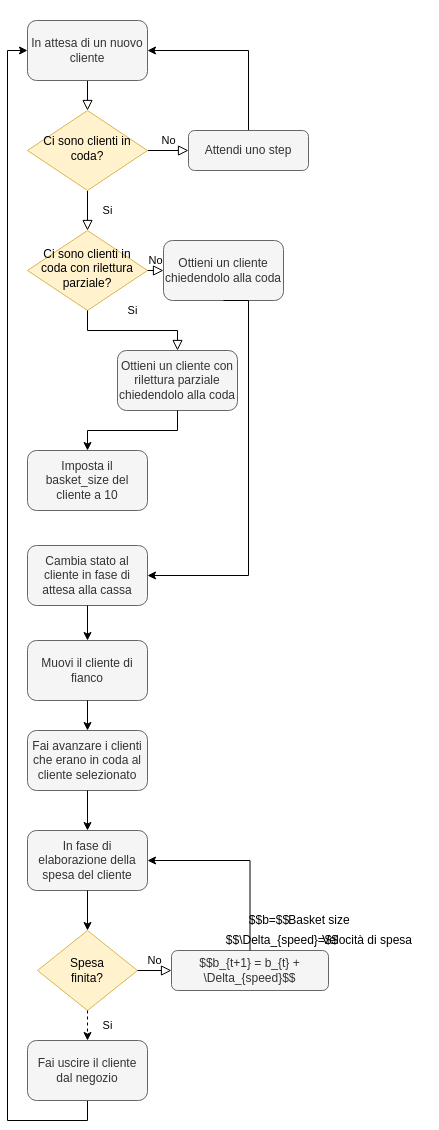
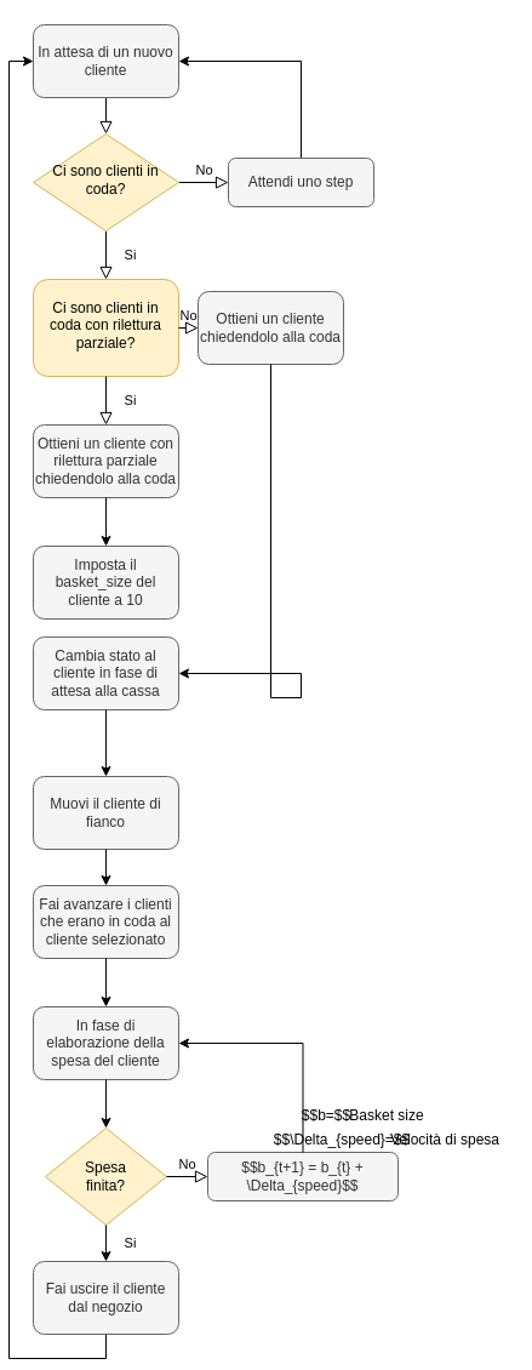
- <mxCell id="30" value="&lt;font color=&quot;#000000&quot;&gt;Ci sono clienti in coda con rilettura parziale?&lt;/font&gt;" style="rhombus;whiteSpace=wrap;html=1;shadow=0;fontFamily=Helvetica;fontSize=12;align=center;strokeWidth=1;spacing=6;spacingTop=-4;fillColor=#fff2cc;strokeColor=#d6b656;" vertex="1" parent="1"><mxGeometry y="230" width="120" height="80" as="geometry" x="20" /></mxCell>
+ <mxCell id="30" value="&lt;font color=&quot;#000000&quot;&gt;Ci sono clienti in coda con rilettura parziale?&lt;/font&gt;" style="whiteSpace=wrap;html=1;shadow=0;fontFamily=Helvetica;fontSize=12;align=center;strokeWidth=1;spacing=6;spacingTop=-4;fillColor=#fff2cc;strokeColor=#d6b656;rounded=1;" vertex="1" parent="1"><mxGeometry y="230" width="120" height="80" as="geometry" x="20" /></mxCell>
- <mxCell id="8" value="Ottieni un cliente con rilettura parziale chiedendolo alla coda" style="rounded=1;whiteSpace=wrap;html=1;fillColor=#f5f5f5;strokeColor=#666666;fontColor=#333333;" parent="1" vertex="1"><mxGeometry x="110" y="350" width="120" height="60" as="geometry" /></mxCell>
+ <mxCell id="8" value="Ottieni un cliente con rilettura parziale chiedendolo alla coda" style="rounded=1;whiteSpace=wrap;html=1;fillColor=#f5f5f5;strokeColor=#666666;fontColor=#333333;" parent="1" vertex="1"><mxGeometry y="350" width="120" height="60" as="geometry" x="20" /></mxCell>
- <mxCell id="24" value="Cambia stato al cliente in fase di attesa alla cassa" style="rounded=1;whiteSpace=wrap;html=1;fillColor=#f5f5f5;strokeColor=#666666;fontColor=#333333;" parent="1" vertex="1"><mxGeometry y="545" width="120" height="60" as="geometry" x="20" /></mxCell>
+ <mxCell id="24" value="Cambia stato al cliente in fase di attesa alla cassa" style="rounded=1;whiteSpace=wrap;html=1;fillColor=#f5f5f5;strokeColor=#666666;fontColor=#333333;" parent="1" vertex="1"><mxGeometry x="20" y="525" width="120" height="60" as="geometry" /></mxCell>
- <mxCell id="23" value="Si" style="edgeStyle=orthogonalEdgeStyle;rounded=0;orthogonalLoop=1;jettySize=auto;html=1;exitX=0.5;exitY=1;exitDx=0;exitDy=0;entryX=0.5;entryY=0;entryDx=0;entryDy=0;dashed=1;" parent="1" source="10" target="20" edge="1"><mxGeometry y="20" relative="1" as="geometry"><mxPoint as="offset" /><mxPoint x="124" y="1710" as="sourcePoint" /><mxPoint x="124" y="1760" as="targetPoint" /></mxGeometry></mxCell>
+ <mxCell id="23" value="Si" style="edgeStyle=orthogonalEdgeStyle;rounded=0;orthogonalLoop=1;jettySize=auto;html=1;exitX=0.5;exitY=1;exitDx=0;exitDy=0;entryX=0.5;entryY=0;entryDx=0;entryDy=0;" parent="1" source="10" target="20" edge="1"><mxGeometry y="20" relative="1" as="geometry"><mxPoint as="offset" /><mxPoint x="124" y="1710" as="sourcePoint" /><mxPoint x="124" y="1760" as="targetPoint" /></mxGeometry></mxCell>
